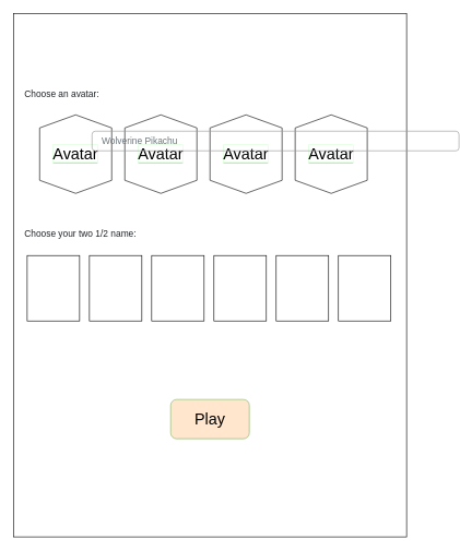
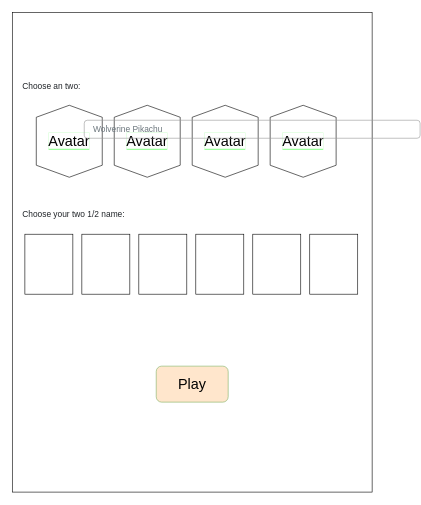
- <mxCell id="9" value="Choose an avatar:" style="fillColor=none;strokeColor=none;align=left;fontSize=14;fontColor=#212529;" vertex="1" parent="1"><mxGeometry x="35" y="122" width="260" height="40" as="geometry" /></mxCell>
+ <mxCell id="9" value="Choose an two:" style="fillColor=none;strokeColor=none;align=left;fontSize=14;fontColor=#212529;" vertex="1" parent="1"><mxGeometry x="35" y="122" width="260" height="40" as="geometry" /></mxCell>
